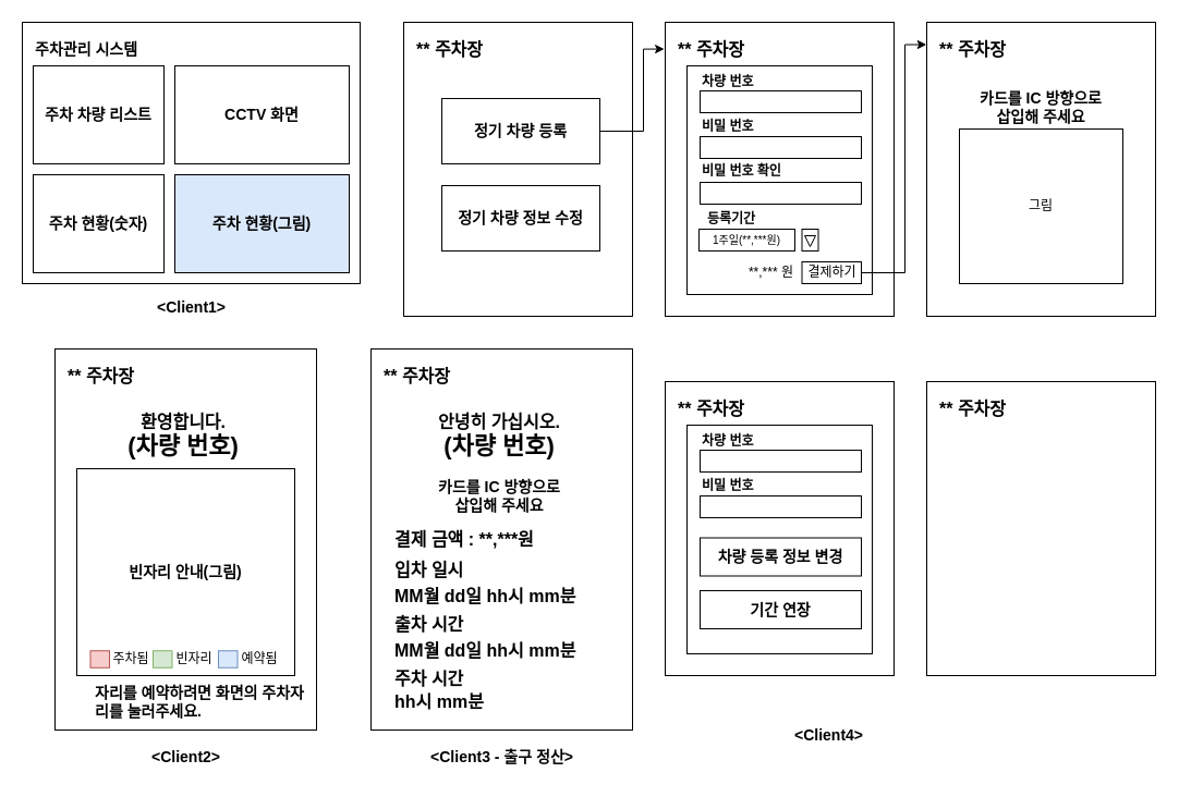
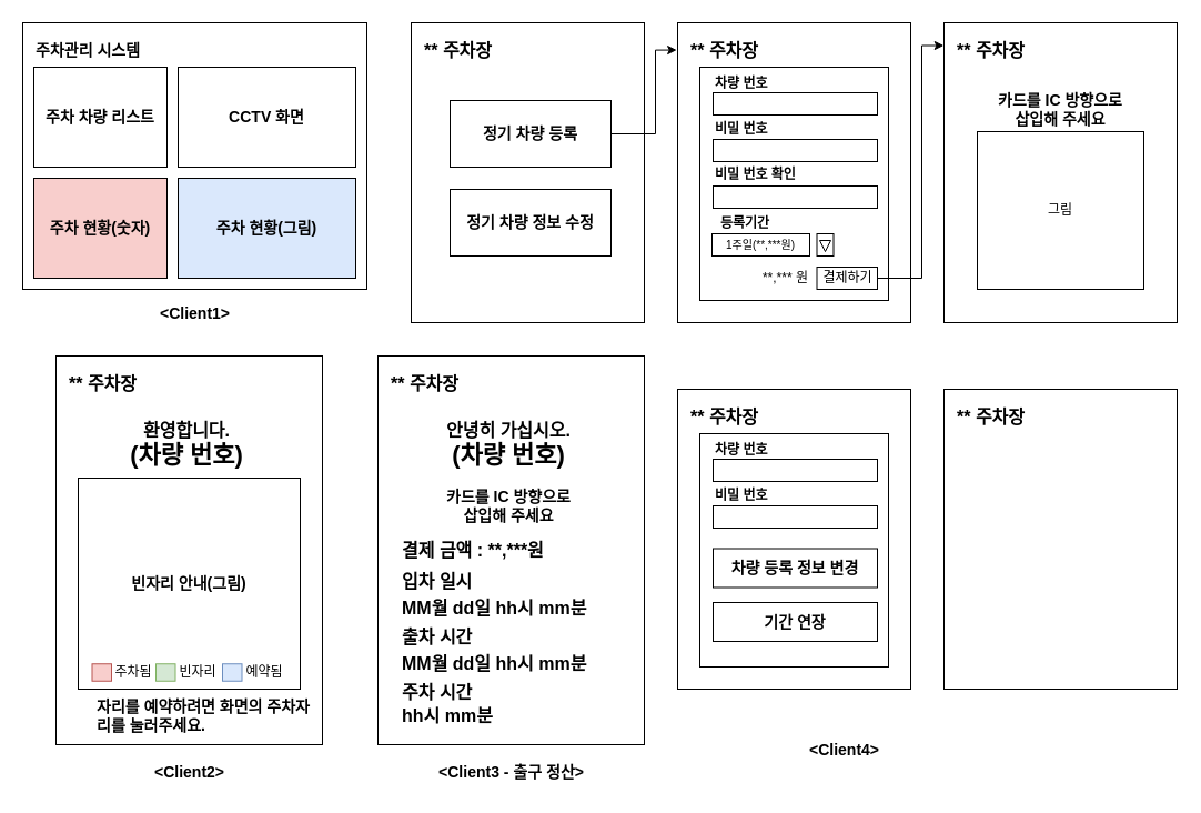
- <mxCell id="22" value="주차 현황(숫자)" style="rounded=0;whiteSpace=wrap;html=1;fontSize=14;fontStyle=1" parent="18" vertex="1"><mxGeometry x="10" y="140" width="120" height="90" as="geometry" /></mxCell>
+ <mxCell id="22" value="주차 현황(숫자)" style="rounded=0;whiteSpace=wrap;html=1;fontSize=14;fontStyle=1;fillColor=#f8cecc;" parent="18" vertex="1"><mxGeometry x="10" y="140" width="120" height="90" as="geometry" /></mxCell>
